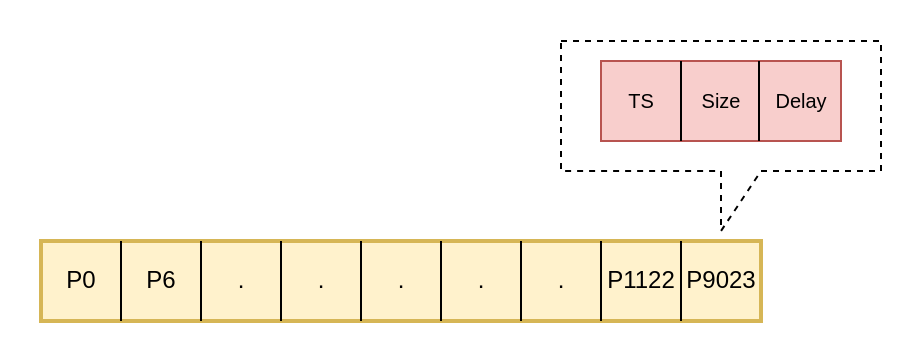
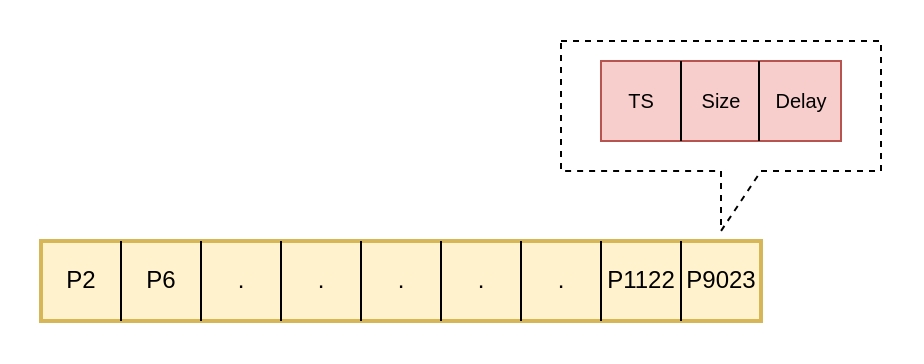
- <mxCell id="11" value="P0" style="text;html=1;align=center;verticalAlign=middle;resizable=0;points=[];autosize=1;strokeColor=none;fillColor=none;" vertex="1" parent="1"><mxGeometry x="20" y="125" width="40" height="30" as="geometry" /></mxCell>
+ <mxCell id="11" value="P2" style="text;html=1;align=center;verticalAlign=middle;resizable=0;points=[];autosize=1;strokeColor=none;fillColor=none;" vertex="1" parent="1"><mxGeometry x="20" y="125" width="40" height="30" as="geometry" /></mxCell>
